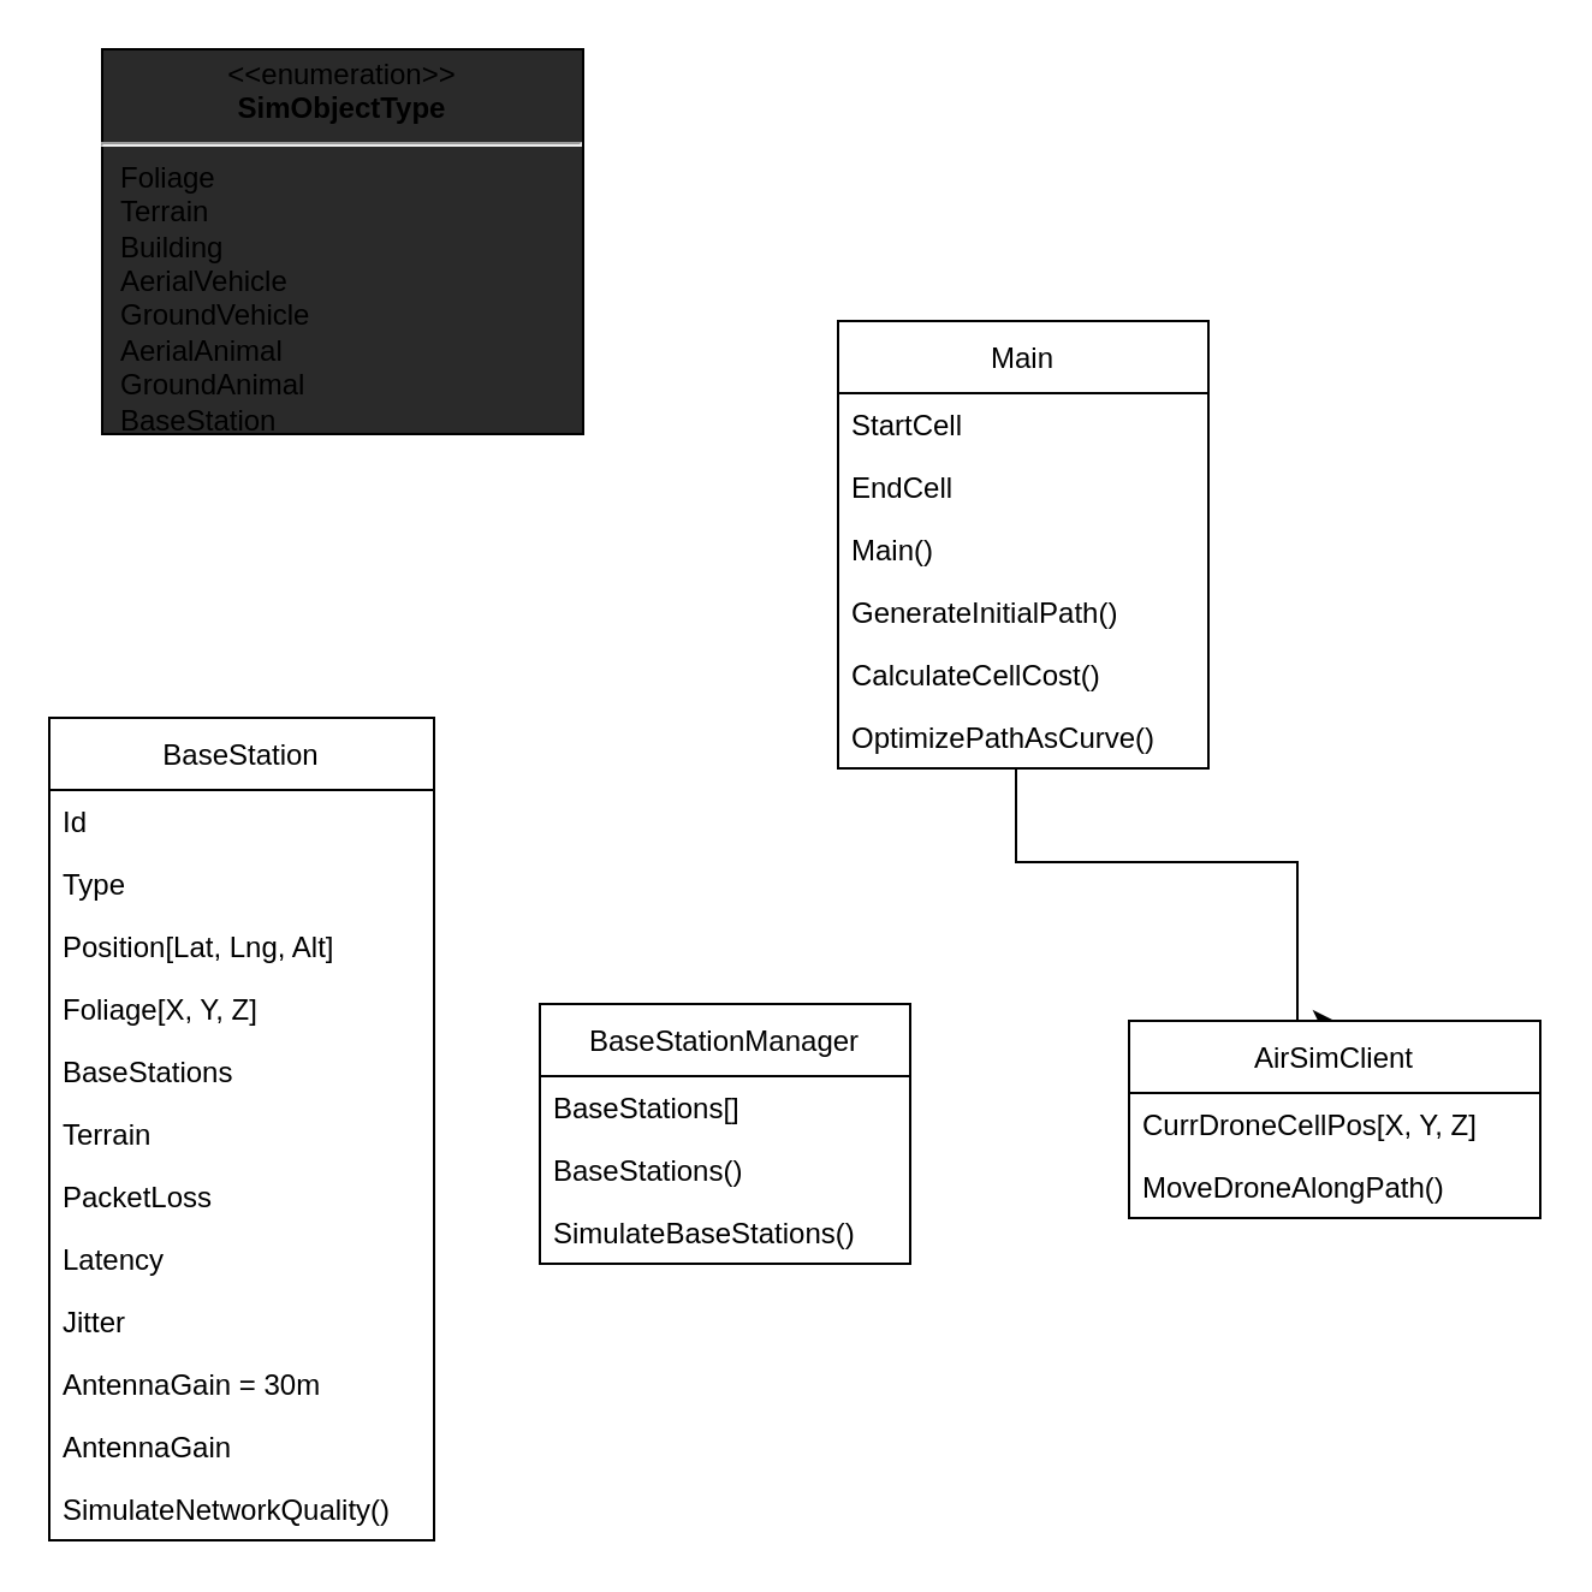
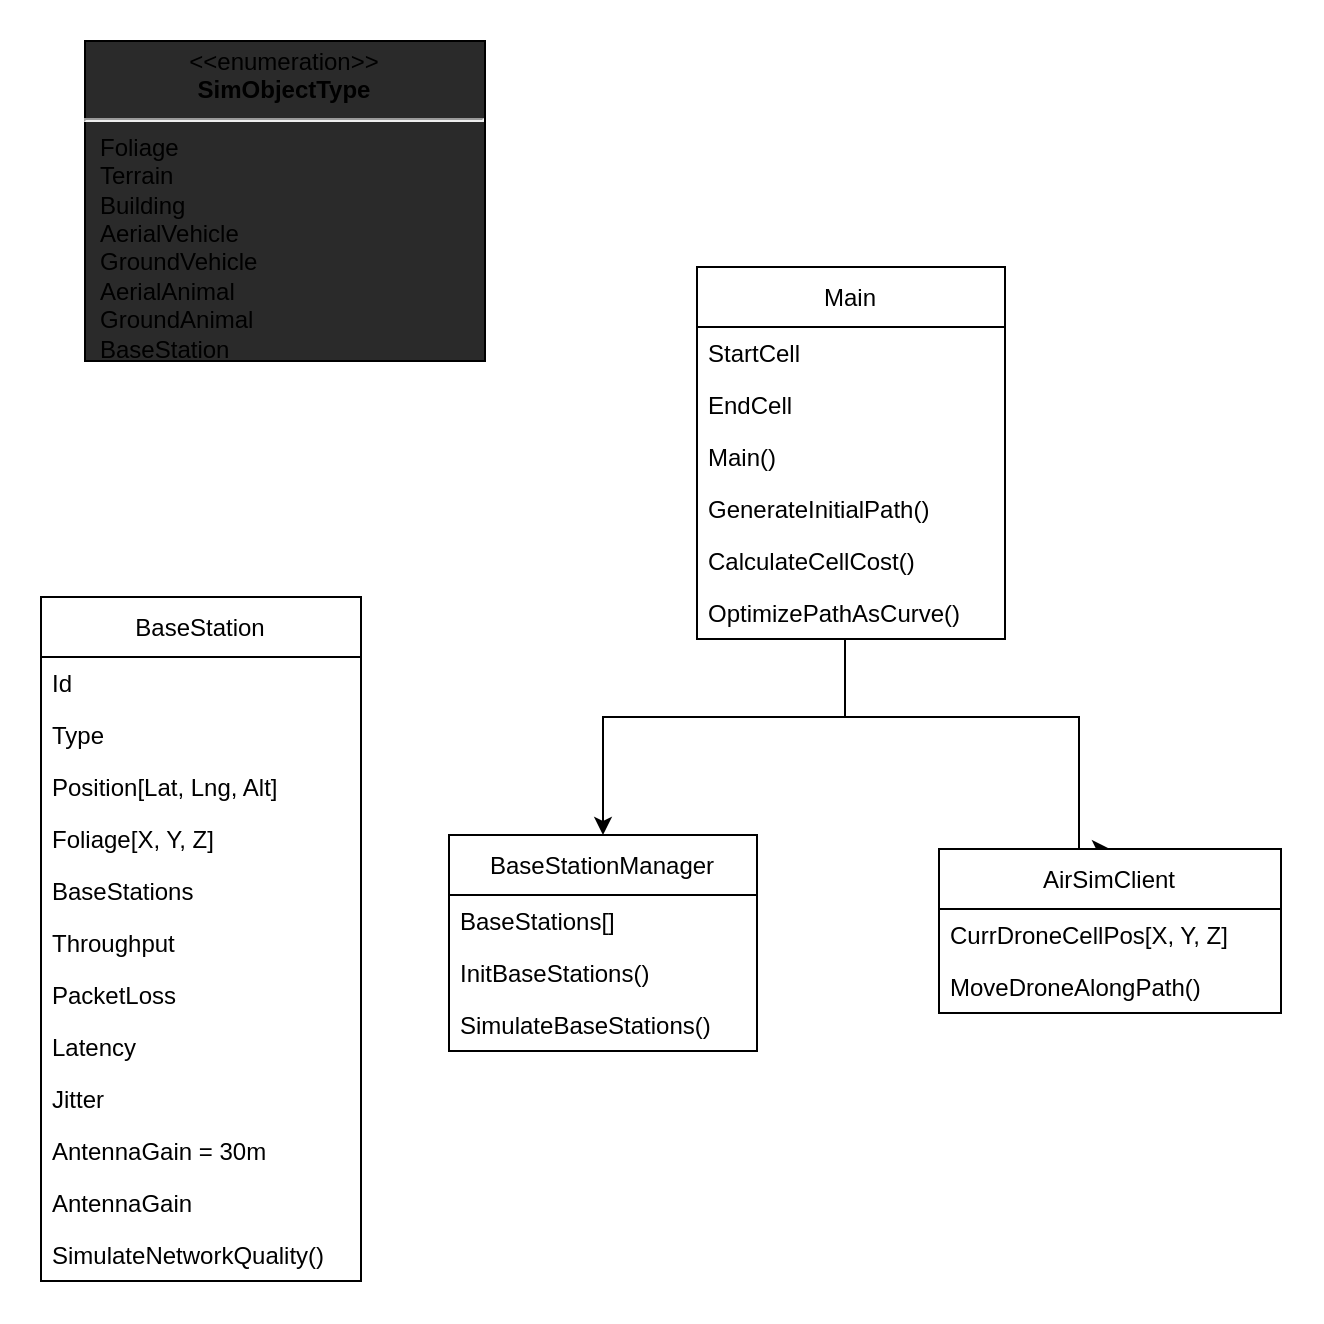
+ <mxCell id="16" style="edgeStyle=orthogonalEdgeStyle;rounded=0;orthogonalLoop=1;jettySize=auto;html=1;entryX=0.5;entryY=0;entryDx=0;entryDy=0;" edge="1" parent="1" source="25" target="17"><mxGeometry relative="1" as="geometry"><Array as="points"><mxPoint x="422" y="358" /><mxPoint x="301" y="358" /></Array></mxGeometry></mxCell>
- <mxCell id="9" value="Terrain" style="text;strokeColor=none;fillColor=none;align=left;verticalAlign=top;spacingLeft=4;spacingRight=4;overflow=hidden;rotatable=0;points=[[0,0.5],[1,0.5]];portConstraint=eastwest;" vertex="1" parent="3"><mxGeometry y="160" width="160" height="26" as="geometry" /></mxCell>
+ <mxCell id="9" value="Throughput" style="text;strokeColor=none;fillColor=none;align=left;verticalAlign=top;spacingLeft=4;spacingRight=4;overflow=hidden;rotatable=0;points=[[0,0.5],[1,0.5]];portConstraint=eastwest;" vertex="1" parent="3"><mxGeometry y="160" width="160" height="26" as="geometry" /></mxCell>
- <mxCell id="19" value="BaseStations()" style="text;strokeColor=none;fillColor=none;align=left;verticalAlign=top;spacingLeft=4;spacingRight=4;overflow=hidden;rotatable=0;points=[[0,0.5],[1,0.5]];portConstraint=eastwest;" parent="17" vertex="1"><mxGeometry y="56" width="154" height="26" as="geometry" /></mxCell>
+ <mxCell id="19" value="InitBaseStations()" style="text;strokeColor=none;fillColor=none;align=left;verticalAlign=top;spacingLeft=4;spacingRight=4;overflow=hidden;rotatable=0;points=[[0,0.5],[1,0.5]];portConstraint=eastwest;" parent="17" vertex="1"><mxGeometry y="56" width="154" height="26" as="geometry" /></mxCell>
